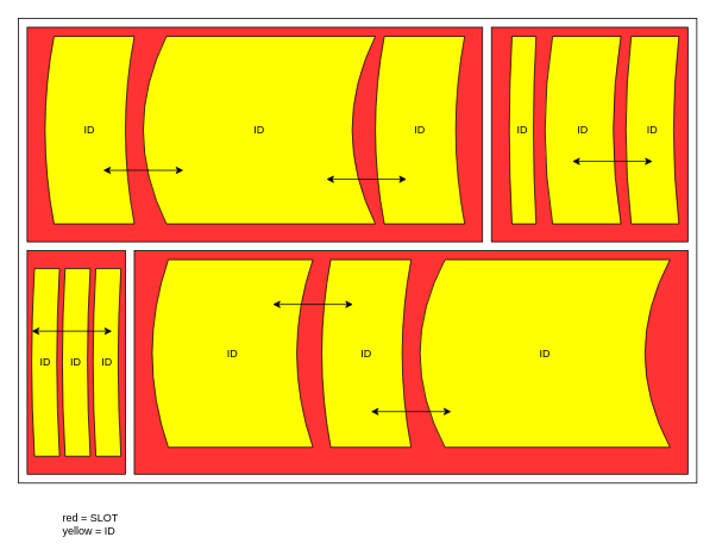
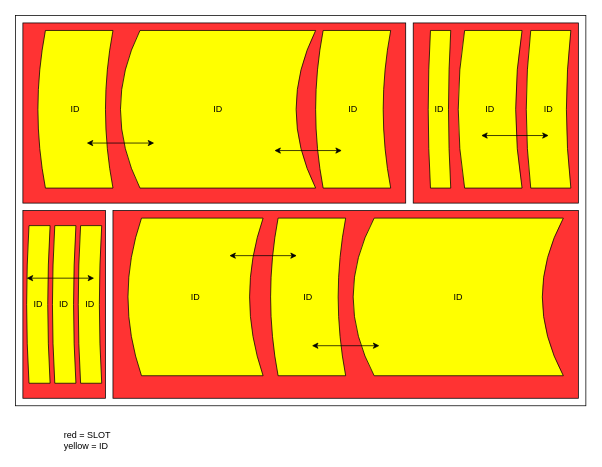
- <mxCell id="27" value="red = SLOT&lt;br&gt;yellow = ID" style="text;html=1;resizable=0;points=[];autosize=1;align=left;verticalAlign=top;spacingTop=-4;" vertex="1" parent="1"><mxGeometry x="68" y="570" width="80" height="30" as="geometry" /></mxCell>
+ <mxCell id="27" value="red = SLOT&lt;br&gt;yellow = ID" style="text;html=1;resizable=0;points=[];autosize=1;align=left;verticalAlign=top;spacingTop=-4;" vertex="1" parent="1"><mxGeometry x="83" y="570" width="80" height="30" as="geometry" /></mxCell>
